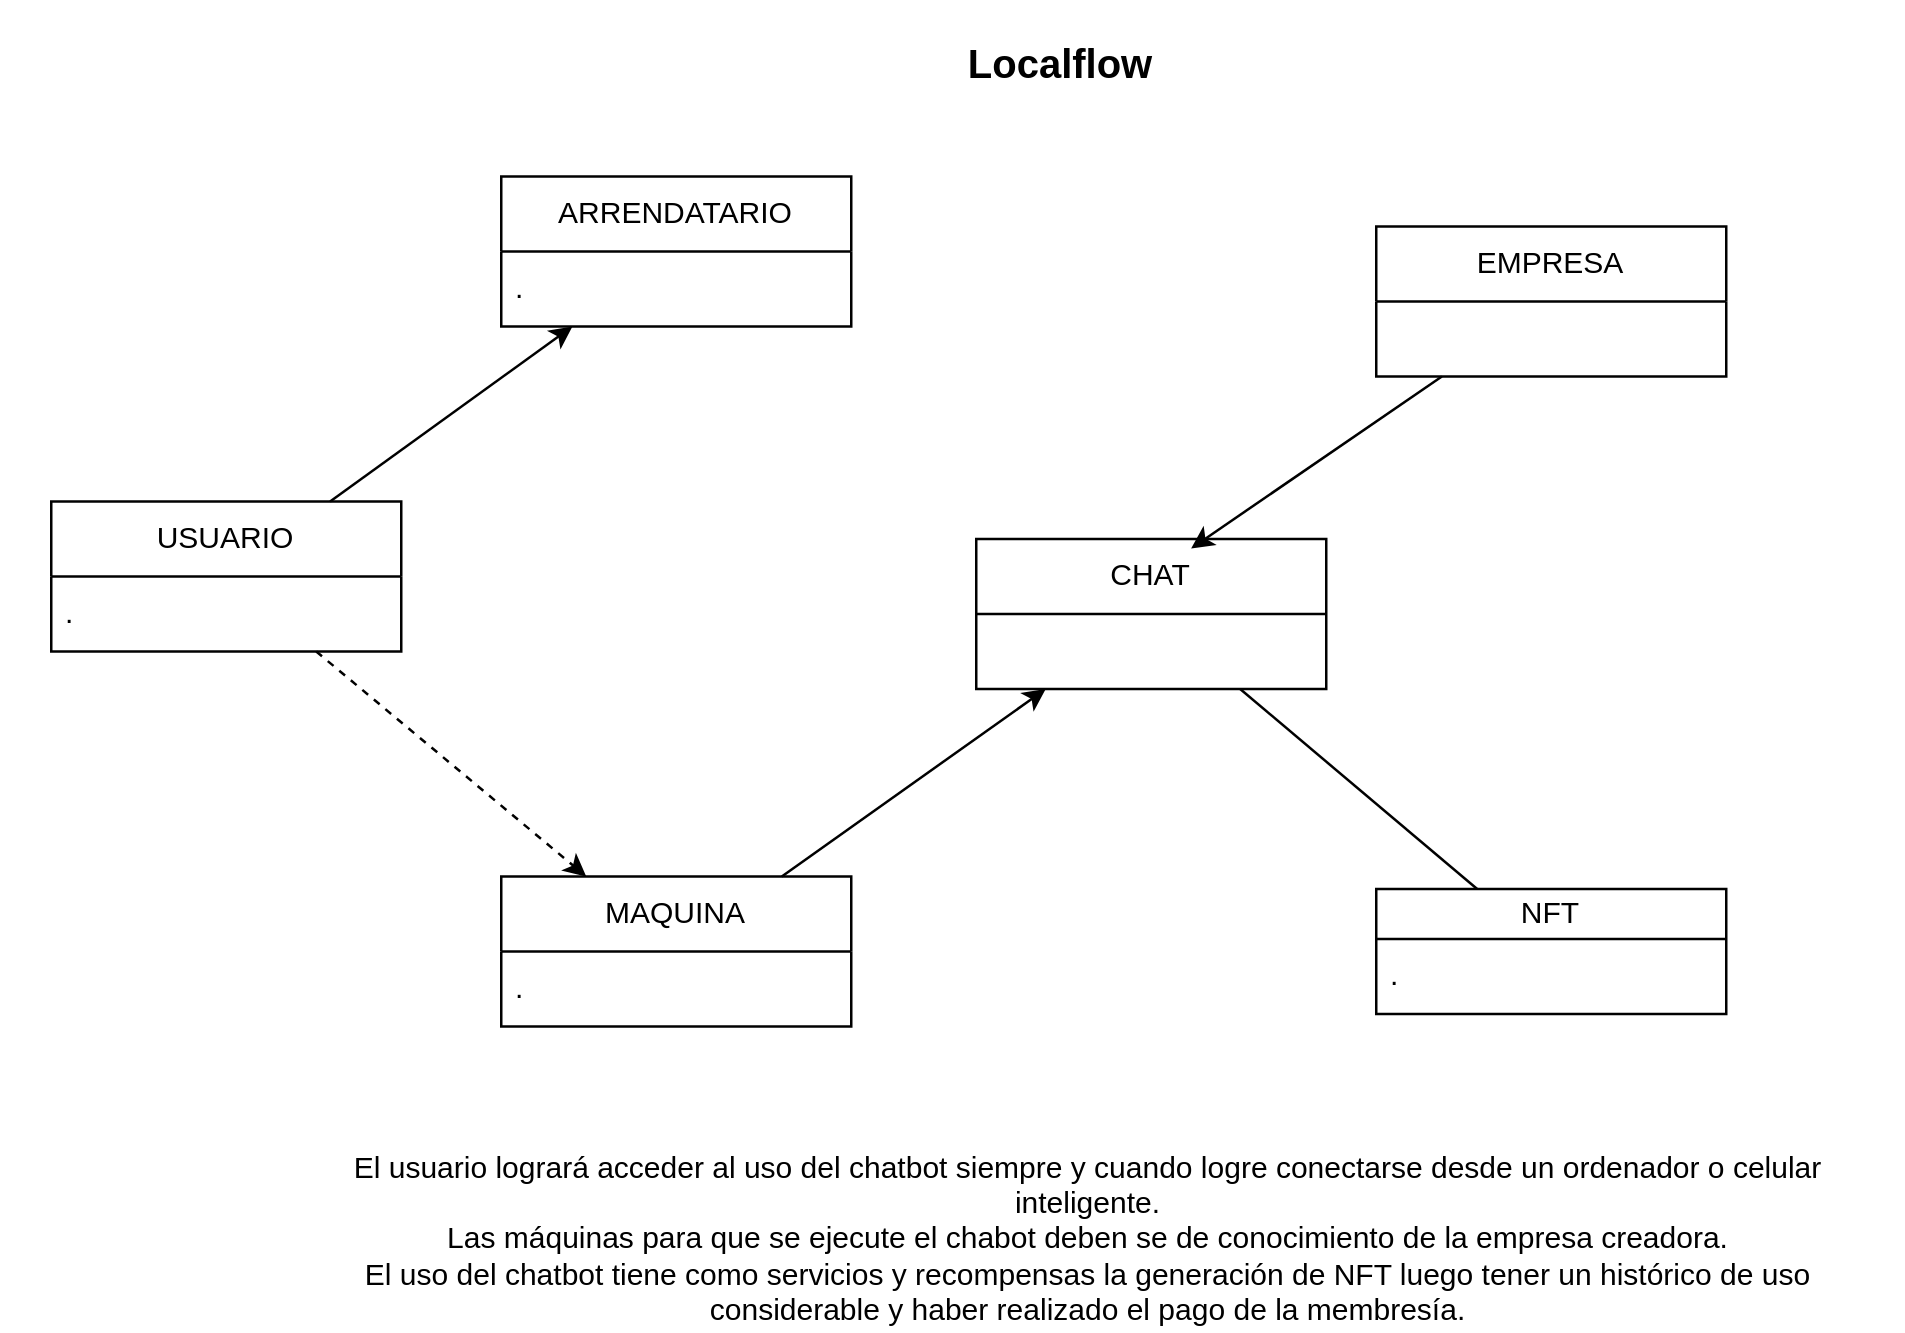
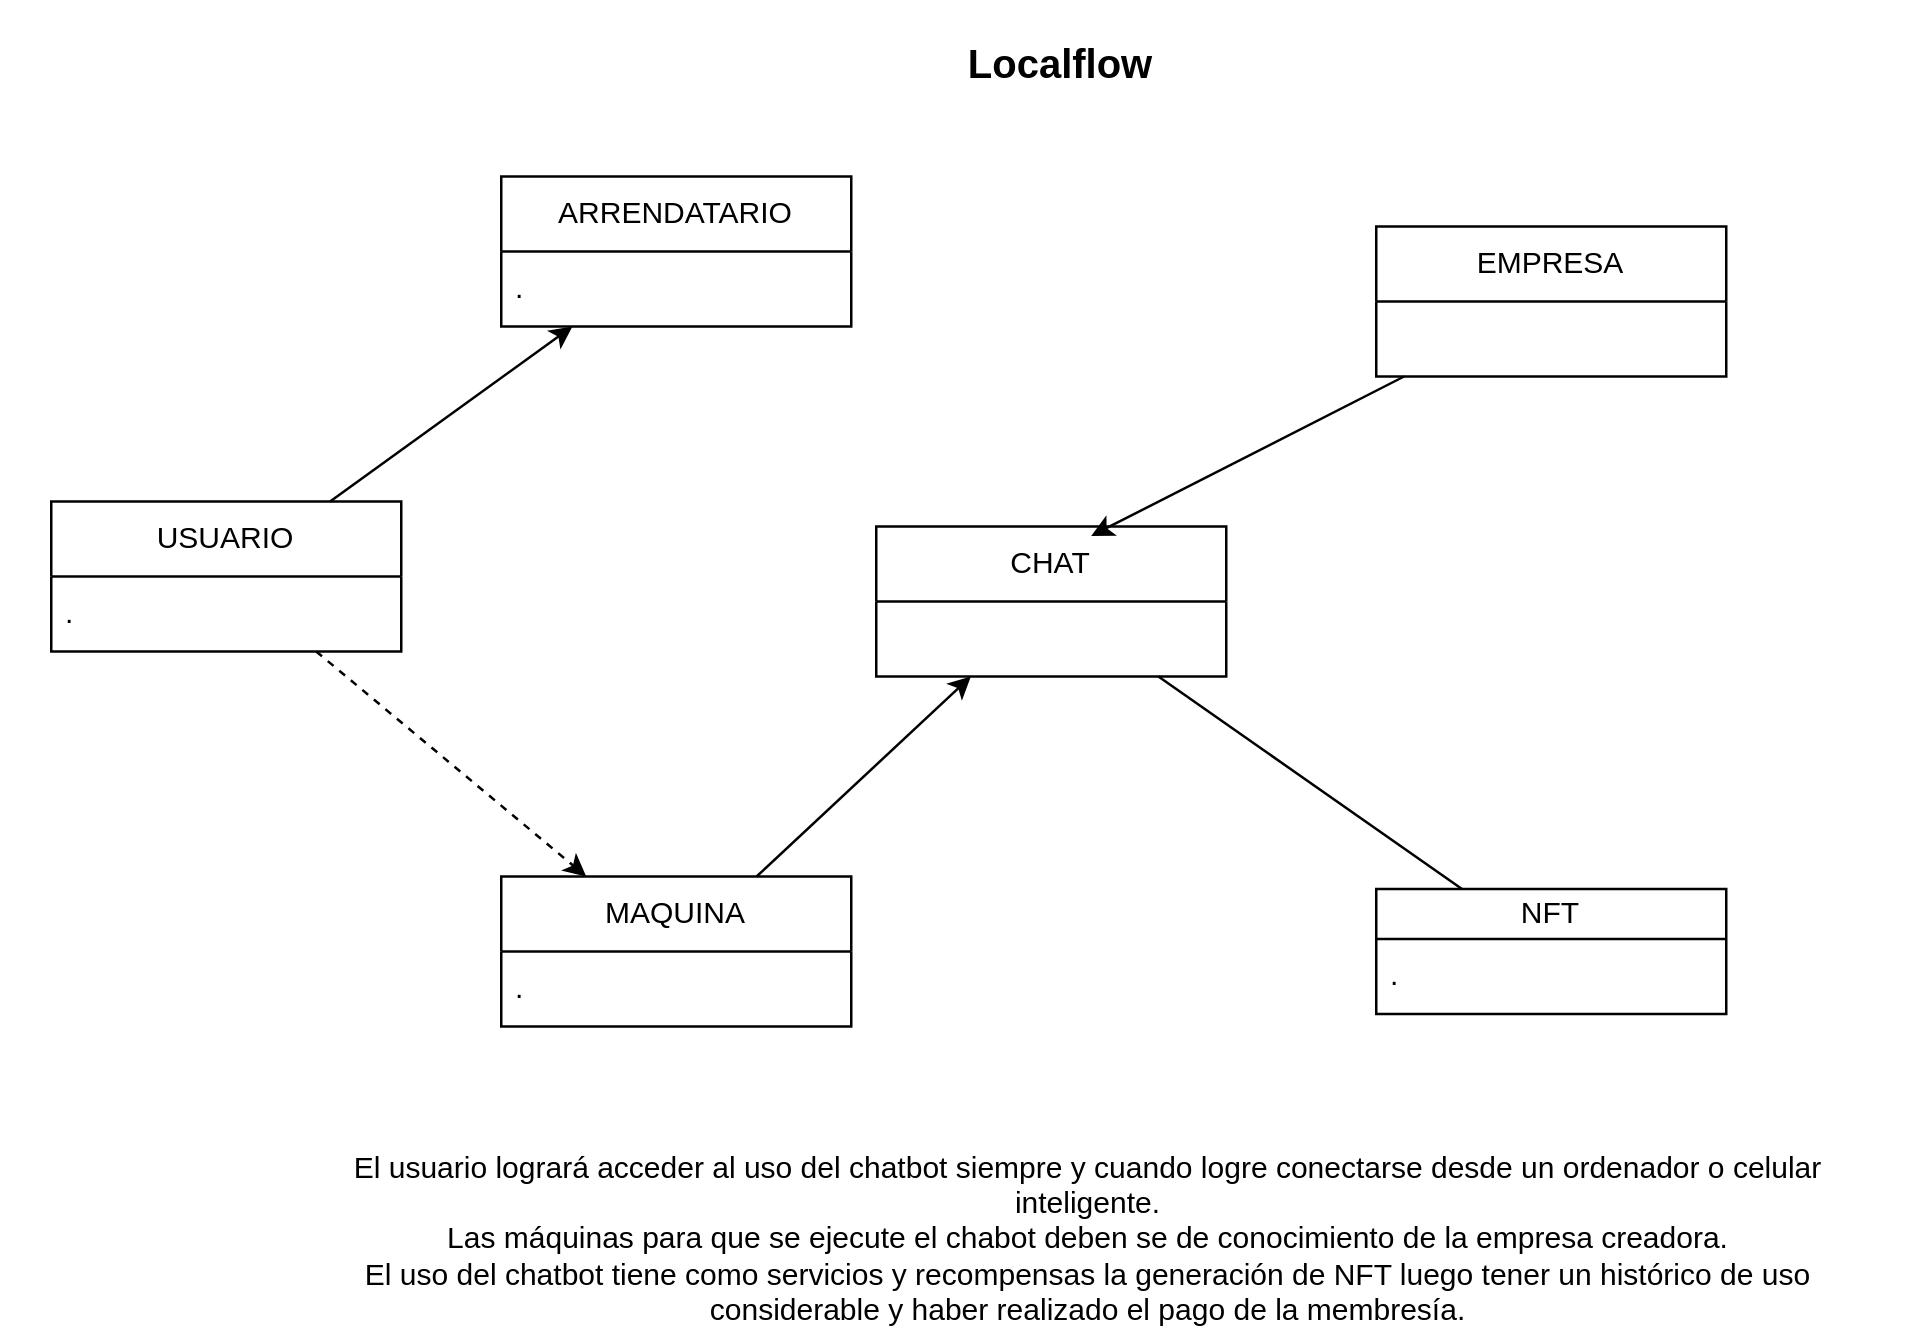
- <mxCell id="2" value="CHAT" style="swimlane;fontStyle=0;childLayout=stackLayout;horizontal=1;startSize=30;horizontalStack=0;resizeParent=1;resizeParentMax=0;resizeLast=0;collapsible=1;marginBottom=0;whiteSpace=wrap;html=1;" vertex="1" parent="1"><mxGeometry x="390" y="215" width="140" height="60" as="geometry" /></mxCell>
+ <mxCell id="2" value="CHAT" style="swimlane;fontStyle=0;childLayout=stackLayout;horizontal=1;startSize=30;horizontalStack=0;resizeParent=1;resizeParentMax=0;resizeLast=0;collapsible=1;marginBottom=0;whiteSpace=wrap;html=1;" vertex="1" parent="1"><mxGeometry x="350" y="210" width="140" height="60" as="geometry" /></mxCell>
